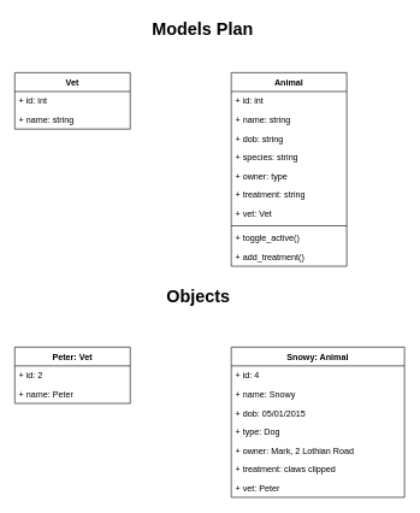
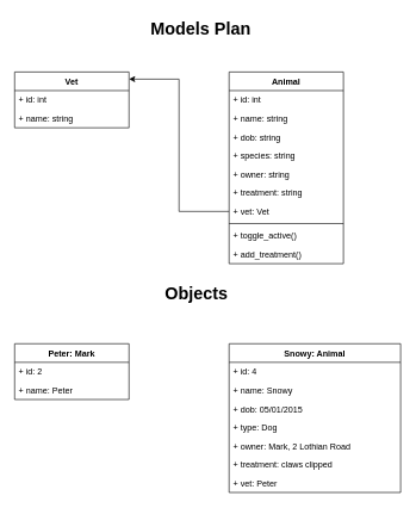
+ <mxCell id="17" style="edgeStyle=orthogonalEdgeStyle;rounded=0;orthogonalLoop=1;jettySize=auto;html=1;entryX=1;entryY=0.128;entryDx=0;entryDy=0;entryPerimeter=0;" parent="1" source="12" target="2" edge="1"><mxGeometry relative="1" as="geometry" /></mxCell>
- <mxCell id="10" value="+ owner: type" style="text;strokeColor=none;fillColor=none;align=left;verticalAlign=top;spacingLeft=4;spacingRight=4;overflow=hidden;rotatable=0;points=[[0,0.5],[1,0.5]];portConstraint=eastwest;" parent="5" vertex="1"><mxGeometry y="130" width="160" height="26" as="geometry" /></mxCell>
+ <mxCell id="10" value="+ owner: string" style="text;strokeColor=none;fillColor=none;align=left;verticalAlign=top;spacingLeft=4;spacingRight=4;overflow=hidden;rotatable=0;points=[[0,0.5],[1,0.5]];portConstraint=eastwest;" parent="5" vertex="1"><mxGeometry y="130" width="160" height="26" as="geometry" /></mxCell>
- <mxCell id="19" value="Peter: Vet" style="swimlane;fontStyle=1;align=center;verticalAlign=top;childLayout=stackLayout;horizontal=1;startSize=26;horizontalStack=0;resizeParent=1;resizeParentMax=0;resizeLast=0;collapsible=1;marginBottom=0;" parent="1" vertex="1"><mxGeometry x="20" y="480" width="160" height="78" as="geometry" /></mxCell>
+ <mxCell id="19" value="Peter: Mark" style="swimlane;fontStyle=1;align=center;verticalAlign=top;childLayout=stackLayout;horizontal=1;startSize=26;horizontalStack=0;resizeParent=1;resizeParentMax=0;resizeLast=0;collapsible=1;marginBottom=0;" parent="1" vertex="1"><mxGeometry x="20" y="480" width="160" height="78" as="geometry" /></mxCell>
